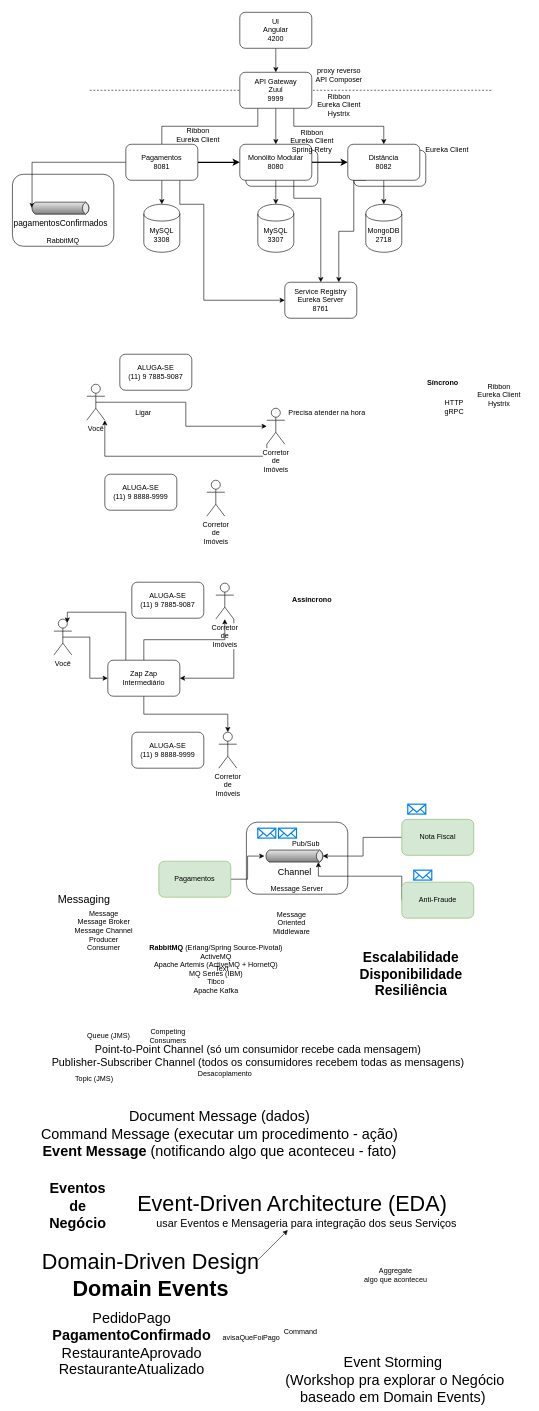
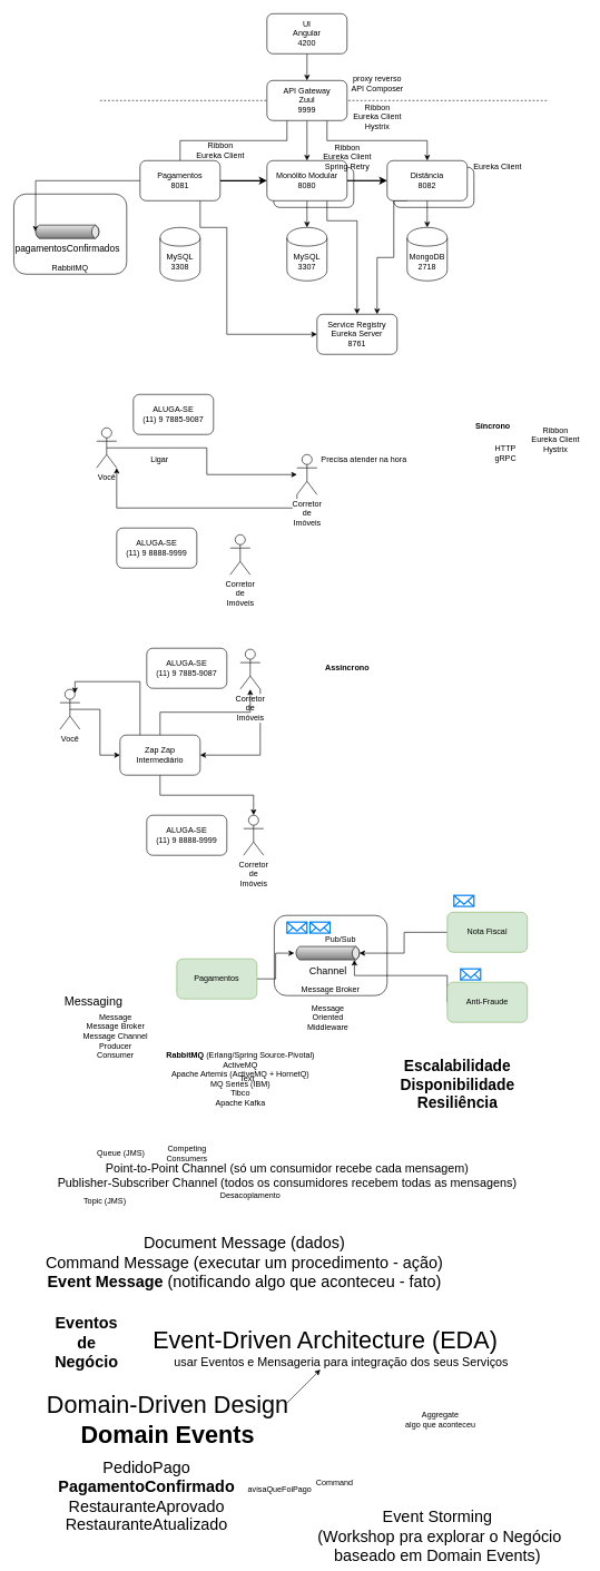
- <mxCell id="16" style="edgeStyle=orthogonalEdgeStyle;rounded=0;orthogonalLoop=1;jettySize=auto;html=1;exitX=0.5;exitY=1;exitDx=0;exitDy=0;" edge="1" parent="1" source="20" target="24"><mxGeometry relative="1" as="geometry" /></mxCell>
- <mxCell id="3" value="Message Server" style="rounded=1;whiteSpace=wrap;html=1;verticalAlign=bottom;" vertex="1" parent="1"><mxGeometry x="410" y="1370" width="169" height="120" as="geometry" /></mxCell>
+ <mxCell id="3" value="Message Broker" style="rounded=1;whiteSpace=wrap;html=1;verticalAlign=bottom;" vertex="1" parent="1"><mxGeometry x="410" y="1370" width="169" height="120" as="geometry" /></mxCell>
- <mxCell id="64" value="Message&lt;br&gt;Oriented&lt;br&gt;Middleware" style="text;html=1;align=center;verticalAlign=middle;resizable=0;points=[];autosize=1;" vertex="1" parent="1"><mxGeometry x="445" y="1513" width="80" height="50" as="geometry" /></mxCell>
+ <mxCell id="64" value="Message&lt;br&gt;Oriented&lt;br&gt;Middleware" style="text;html=1;align=center;verticalAlign=middle;resizable=0;points=[];autosize=1;" vertex="1" parent="1"><mxGeometry x="450" y="1498" width="80" height="50" as="geometry" /></mxCell>
